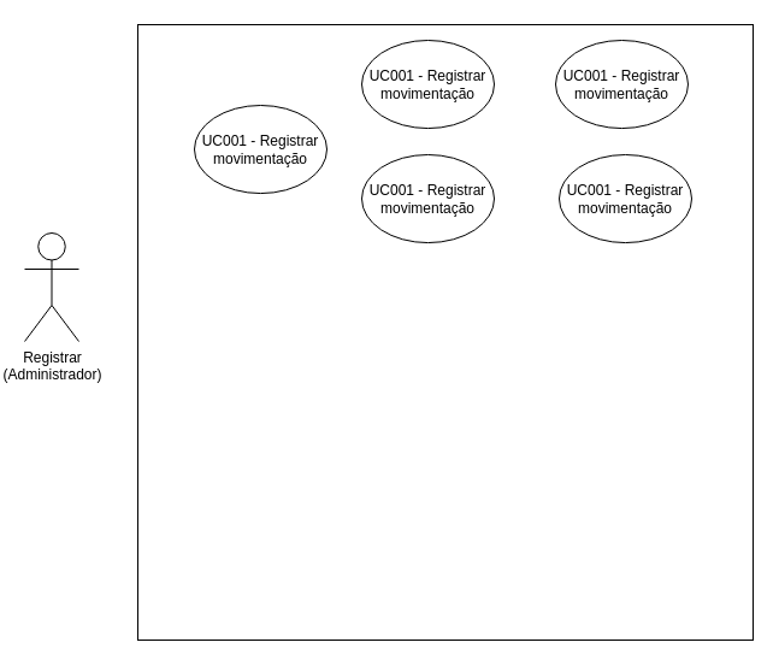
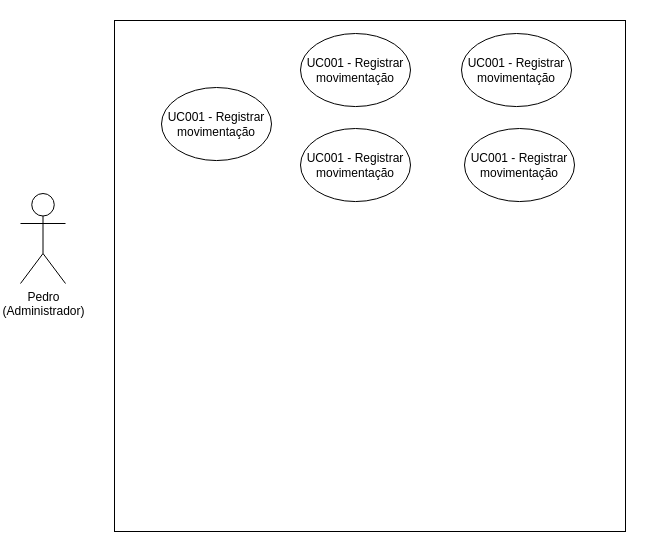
- <mxCell id="2" value="Registrar&lt;br&gt;(Administrador)" style="shape=umlActor;verticalLabelPosition=bottom;verticalAlign=top;html=1;outlineConnect=0;aspect=fixed;" vertex="1" parent="1"><mxGeometry x="20" y="193" width="45" height="90" as="geometry" /></mxCell>
+ <mxCell id="2" value="Pedro&lt;br&gt;(Administrador)" style="shape=umlActor;verticalLabelPosition=bottom;verticalAlign=top;html=1;outlineConnect=0;aspect=fixed;" vertex="1" parent="1"><mxGeometry x="20" y="193" width="45" height="90" as="geometry" /></mxCell>
